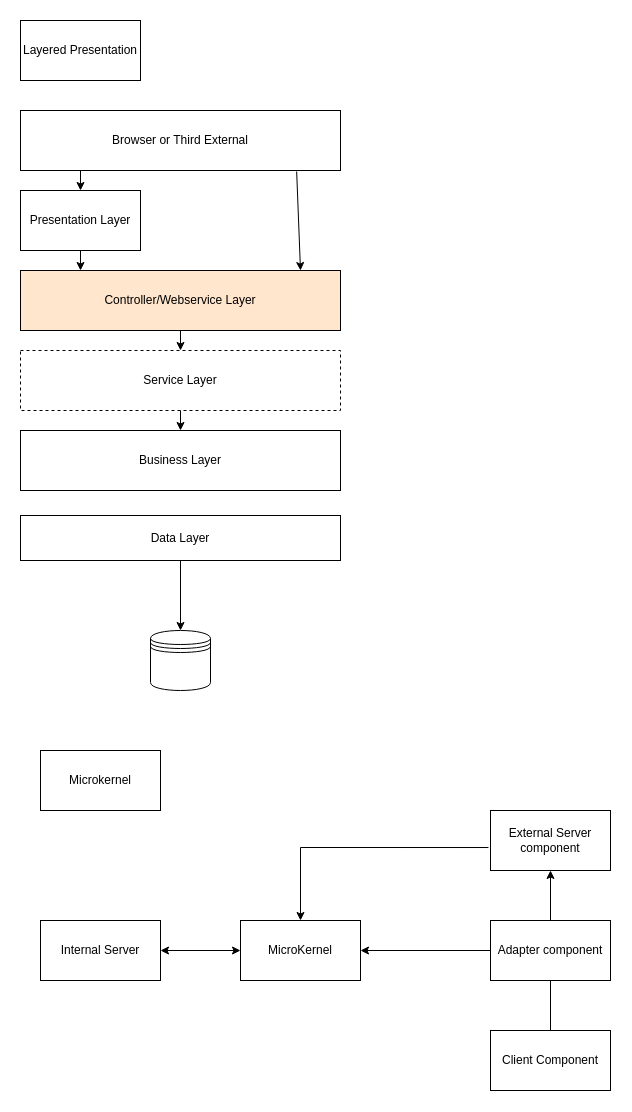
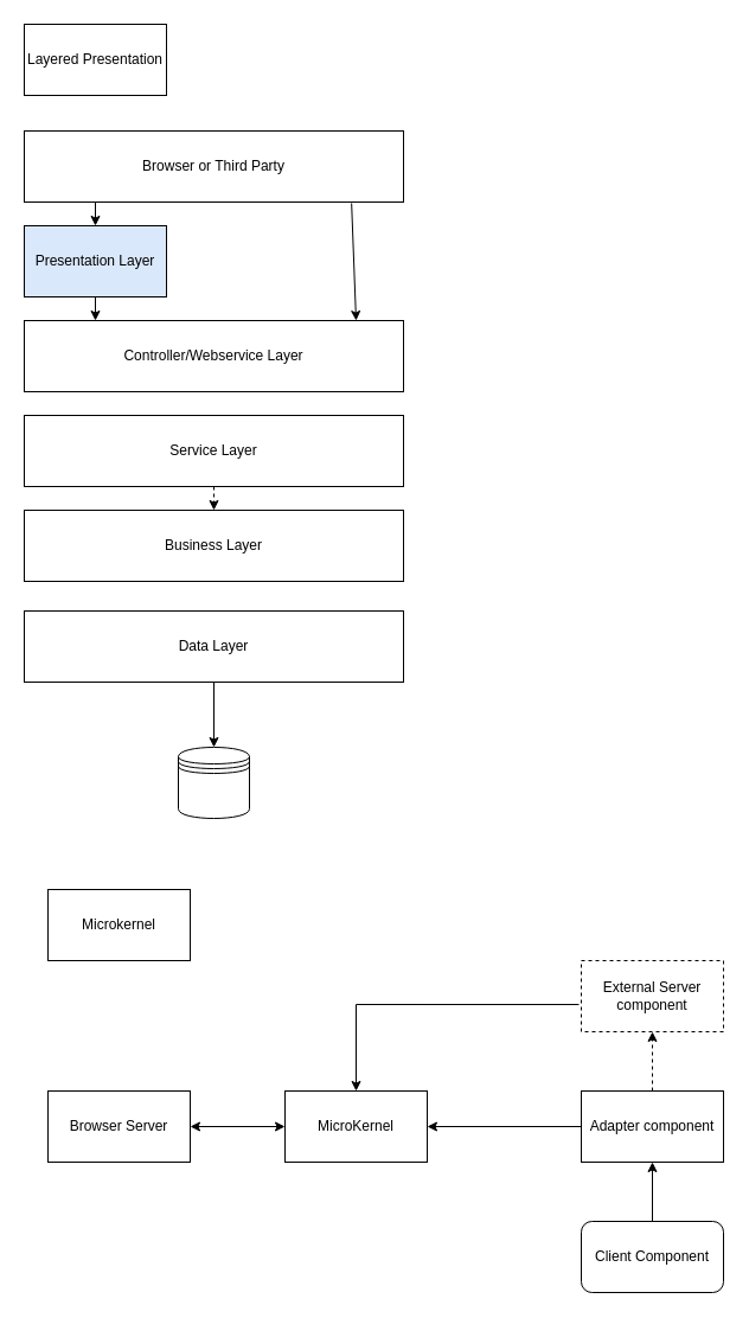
- <mxCell id="2" value="Browser or Third External" style="rounded=0;whiteSpace=wrap;html=1;" vertex="1" parent="1"><mxGeometry x="20" y="110" width="320" height="60" as="geometry" /></mxCell>
+ <mxCell id="2" value="Browser or Third Party" style="rounded=0;whiteSpace=wrap;html=1;" vertex="1" parent="1"><mxGeometry x="20" y="110" width="320" height="60" as="geometry" /></mxCell>
- <mxCell id="10" value="Presentation Layer" style="rounded=0;whiteSpace=wrap;html=1;" vertex="1" parent="1"><mxGeometry x="20" y="190" width="120" height="60" as="geometry" /></mxCell>
+ <mxCell id="10" value="Presentation Layer" style="rounded=0;whiteSpace=wrap;html=1;fillColor=#dae8fc;" vertex="1" parent="1"><mxGeometry x="20" y="190" width="120" height="60" as="geometry" /></mxCell>
- <mxCell id="4" value="Controller/Webservice Layer" style="rounded=0;whiteSpace=wrap;html=1;fillColor=#ffe6cc;" vertex="1" parent="1"><mxGeometry x="20" y="270" width="320" height="60" as="geometry" /></mxCell>
+ <mxCell id="4" value="Controller/Webservice Layer" style="rounded=0;whiteSpace=wrap;html=1;" vertex="1" parent="1"><mxGeometry x="20" y="270" width="320" height="60" as="geometry" /></mxCell>
- <mxCell id="7" value="" style="endArrow=classic;html=1;rounded=0;exitX=0.5;exitY=1;exitDx=0;exitDy=0;entryX=0.5;entryY=0;entryDx=0;entryDy=0;" edge="1" parent="1" source="4" target="5"><mxGeometry width="50" height="50" relative="1" as="geometry"><mxPoint x="280" y="400" as="sourcePoint" /><mxPoint x="330" y="350" as="targetPoint" /></mxGeometry></mxCell>
- <mxCell id="5" value="Service Layer" style="rounded=0;whiteSpace=wrap;html=1;dashed=1;" vertex="1" parent="1"><mxGeometry x="20" y="350" width="320" height="60" as="geometry" /></mxCell>
+ <mxCell id="5" value="Service Layer" style="rounded=0;whiteSpace=wrap;html=1;" vertex="1" parent="1"><mxGeometry x="20" y="350" width="320" height="60" as="geometry" /></mxCell>
- <mxCell id="9" value="" style="endArrow=classic;html=1;rounded=0;exitX=0.5;exitY=1;exitDx=0;exitDy=0;" edge="1" parent="1" source="5" target="6"><mxGeometry width="50" height="50" relative="1" as="geometry"><mxPoint x="280" y="400" as="sourcePoint" /><mxPoint x="330" y="350" as="targetPoint" /></mxGeometry></mxCell>
+ <mxCell id="9" value="" style="endArrow=classic;html=1;rounded=0;exitX=0.5;exitY=1;exitDx=0;exitDy=0;dashed=1;" edge="1" parent="1" source="5" target="6"><mxGeometry width="50" height="50" relative="1" as="geometry"><mxPoint x="280" y="400" as="sourcePoint" /><mxPoint x="330" y="350" as="targetPoint" /></mxGeometry></mxCell>
- <mxCell id="3" value="Data Layer" style="rounded=0;whiteSpace=wrap;html=1;" vertex="1" parent="1"><mxGeometry x="20" y="515" width="320" height="45" as="geometry" /></mxCell>
+ <mxCell id="3" value="Data Layer" style="rounded=0;whiteSpace=wrap;html=1;" vertex="1" parent="1"><mxGeometry x="20" y="515" width="320" height="60" as="geometry" /></mxCell>
- <mxCell id="21" value="External Server component" style="rounded=0;whiteSpace=wrap;html=1;" vertex="1" parent="1"><mxGeometry x="490" y="810" width="120" height="60" as="geometry" /></mxCell>
+ <mxCell id="21" value="External Server component" style="rounded=0;whiteSpace=wrap;html=1;dashed=1;" vertex="1" parent="1"><mxGeometry x="490" y="810" width="120" height="60" as="geometry" /></mxCell>
- <mxCell id="25" value="" style="endArrow=classic;html=1;rounded=0;exitX=0.5;exitY=0;exitDx=0;exitDy=0;entryX=0.5;entryY=1;entryDx=0;entryDy=0;" edge="1" parent="1" source="20" target="21"><mxGeometry width="50" height="50" relative="1" as="geometry"><mxPoint x="280" y="980" as="sourcePoint" /><mxPoint x="330" y="930" as="targetPoint" /></mxGeometry></mxCell>
+ <mxCell id="25" value="" style="endArrow=classic;html=1;rounded=0;exitX=0.5;exitY=0;exitDx=0;exitDy=0;entryX=0.5;entryY=1;entryDx=0;entryDy=0;dashed=1;" edge="1" parent="1" source="20" target="21"><mxGeometry width="50" height="50" relative="1" as="geometry"><mxPoint x="280" y="980" as="sourcePoint" /><mxPoint x="330" y="930" as="targetPoint" /></mxGeometry></mxCell>
- <mxCell id="18" value="Internal Server" style="rounded=0;whiteSpace=wrap;html=1;" vertex="1" parent="1"><mxGeometry x="40" y="920" width="120" height="60" as="geometry" /></mxCell>
+ <mxCell id="18" value="Browser Server" style="rounded=0;whiteSpace=wrap;html=1;" vertex="1" parent="1"><mxGeometry x="40" y="920" width="120" height="60" as="geometry" /></mxCell>
- <mxCell id="24" value="" style="endArrow=none;html=1;rounded=0;entryX=0.5;entryY=1;entryDx=0;entryDy=0;" edge="1" parent="1" source="19" target="20"><mxGeometry width="50" height="50" relative="1" as="geometry"><mxPoint x="280" y="980" as="sourcePoint" /><mxPoint x="540" y="1000" as="targetPoint" /></mxGeometry></mxCell>
+ <mxCell id="24" value="" style="endArrow=classic;html=1;rounded=0;entryX=0.5;entryY=1;entryDx=0;entryDy=0;" edge="1" parent="1" source="19" target="20"><mxGeometry width="50" height="50" relative="1" as="geometry"><mxPoint x="280" y="980" as="sourcePoint" /><mxPoint x="540" y="1000" as="targetPoint" /></mxGeometry></mxCell>
- <mxCell id="19" value="Client Component" style="rounded=0;whiteSpace=wrap;html=1;" vertex="1" parent="1"><mxGeometry x="490" y="1030" width="120" height="60" as="geometry" /></mxCell>
+ <mxCell id="19" value="Client Component" style="whiteSpace=wrap;html=1;rounded=1;" vertex="1" parent="1"><mxGeometry x="490" y="1030" width="120" height="60" as="geometry" /></mxCell>
